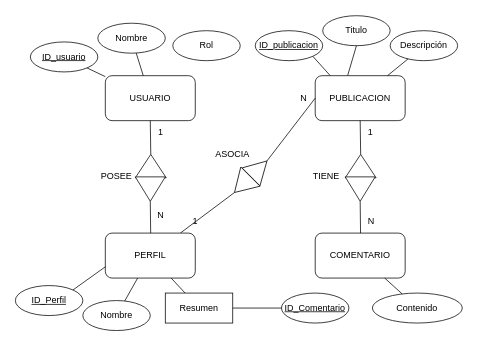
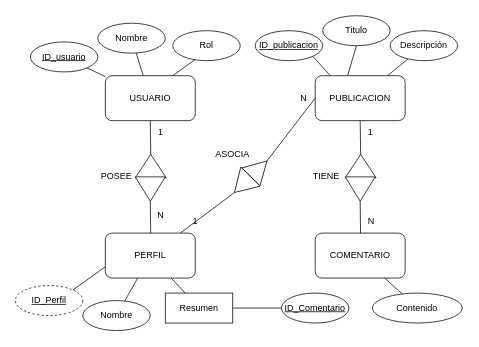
+ <mxCell id="8" value="" style="endArrow=none;html=1;rounded=0;entryX=0.328;entryY=0.964;entryDx=0;entryDy=0;exitX=0.75;exitY=0;exitDx=0;exitDy=0;entryPerimeter=0;" parent="1" source="2" target="7" edge="1"><mxGeometry width="50" height="50" relative="1" as="geometry"><mxPoint x="175" y="110" as="sourcePoint" /><mxPoint x="195" y="70" as="targetPoint" /></mxGeometry></mxCell>
- <mxCell id="30" value="&lt;div&gt;&lt;u&gt;ID_Perfil&lt;/u&gt;&lt;/div&gt;" style="ellipse;whiteSpace=wrap;html=1;" parent="1" vertex="1"><mxGeometry x="20" y="380" width="90" height="40" as="geometry" /></mxCell>
+ <mxCell id="30" value="&lt;div&gt;&lt;u&gt;ID_Perfil&lt;/u&gt;&lt;/div&gt;" style="ellipse;whiteSpace=wrap;html=1;dashed=1;" parent="1" vertex="1"><mxGeometry x="20" y="380" width="90" height="40" as="geometry" /></mxCell>
